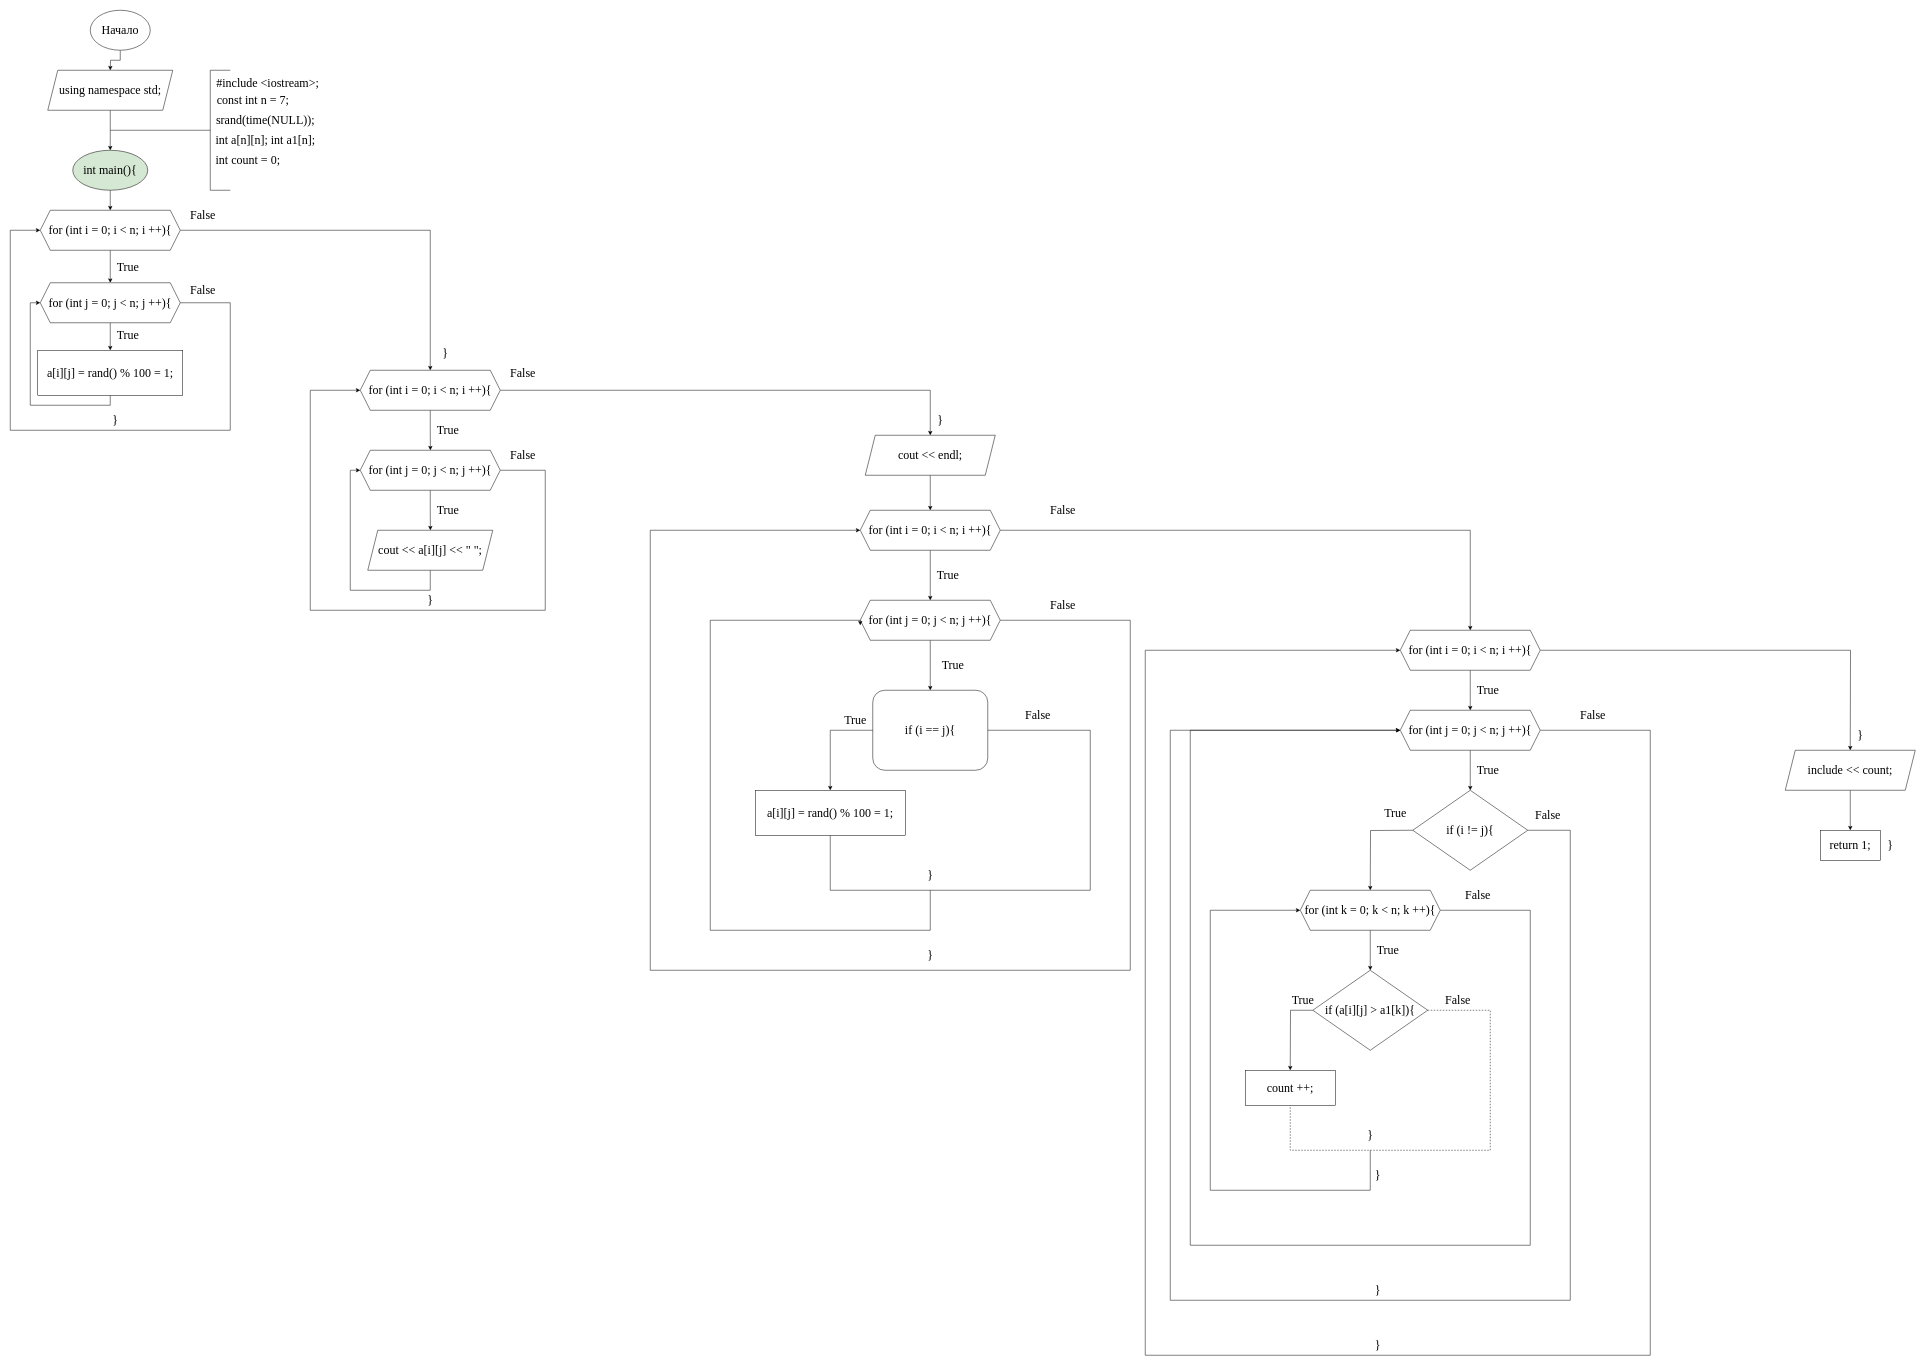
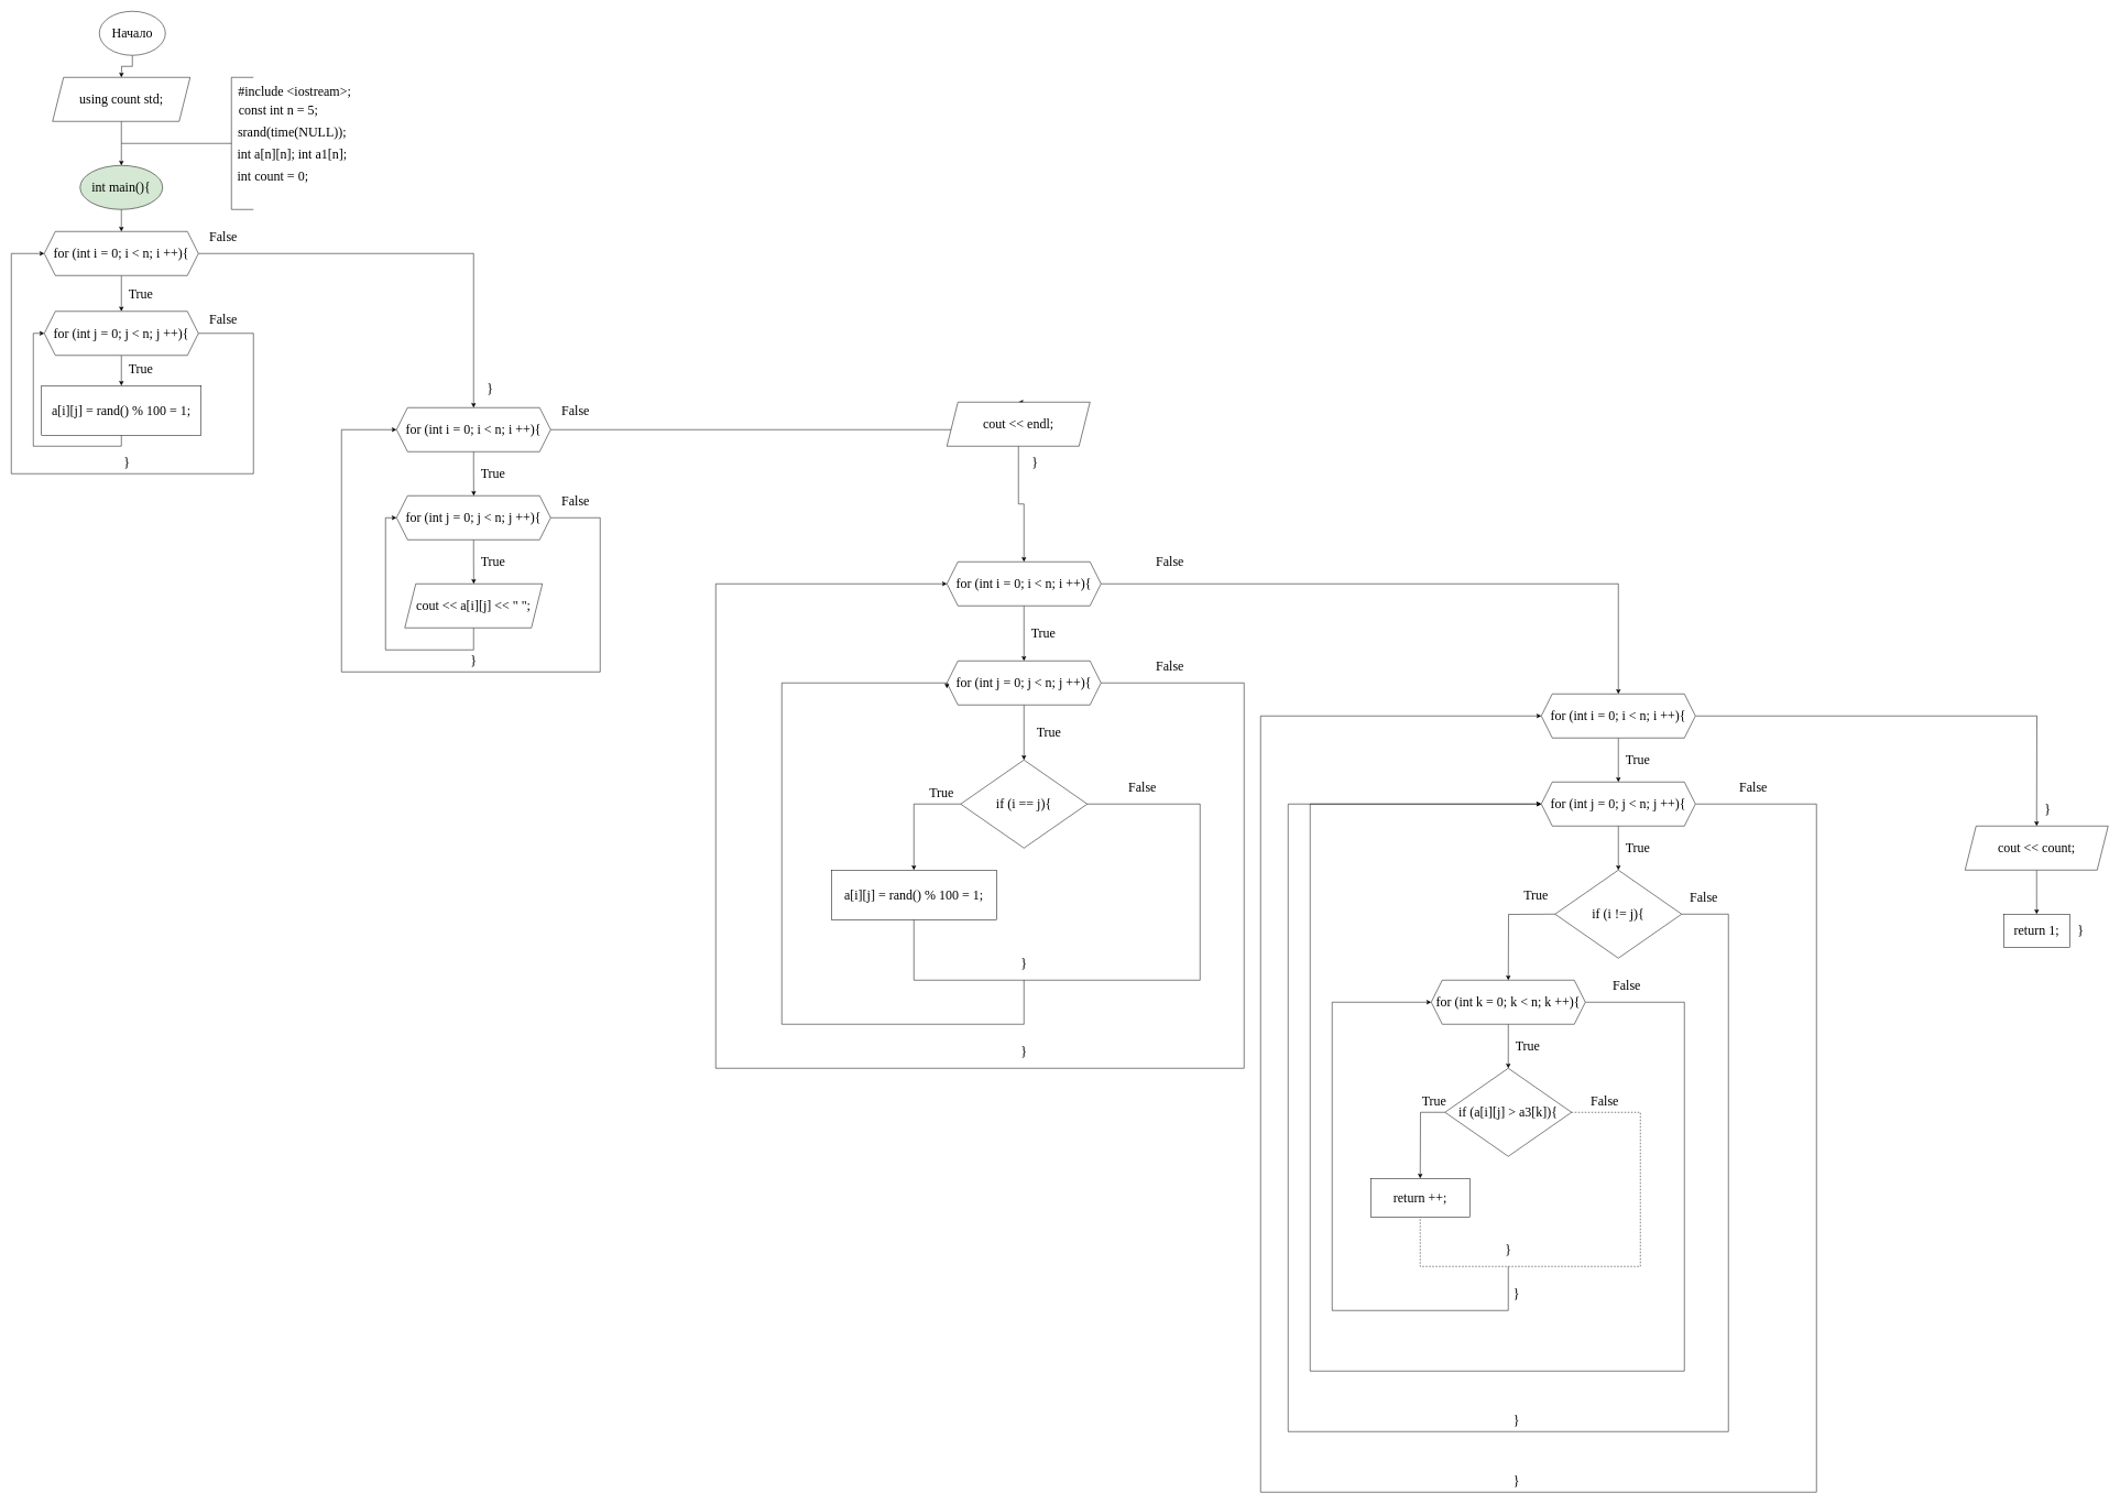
- <mxCell id="5" value="using namespace std;" style="shape=parallelogram;perimeter=parallelogramPerimeter;whiteSpace=wrap;html=1;fixedSize=1;strokeColor=default;align=center;verticalAlign=middle;fontFamily=Times New Roman;fontSize=24;fontColor=default;fillColor=default;" vertex="1" parent="1"><mxGeometry x="95" y="140" width="250" height="80" as="geometry" /></mxCell>
+ <mxCell id="5" value="using count std;" style="shape=parallelogram;perimeter=parallelogramPerimeter;whiteSpace=wrap;html=1;fixedSize=1;strokeColor=default;align=center;verticalAlign=middle;fontFamily=Times New Roman;fontSize=24;fontColor=default;fillColor=default;" vertex="1" parent="1"><mxGeometry x="95" y="140" width="250" height="80" as="geometry" /></mxCell>
- <mxCell id="13" value="const int n = 7;" style="text;html=1;align=center;verticalAlign=middle;resizable=0;points=[];autosize=1;strokeColor=none;fillColor=none;fontSize=24;fontFamily=Times New Roman;fontColor=default;" vertex="1" parent="1"><mxGeometry x="420" y="180" width="170" height="40" as="geometry" /></mxCell>
+ <mxCell id="13" value="const int n = 5;" style="text;html=1;align=center;verticalAlign=middle;resizable=0;points=[];autosize=1;strokeColor=none;fillColor=none;fontSize=24;fontFamily=Times New Roman;fontColor=default;" vertex="1" parent="1"><mxGeometry x="420" y="180" width="170" height="40" as="geometry" /></mxCell>
- <mxCell id="41" value="cout &amp;lt;&amp;lt; endl;" style="shape=parallelogram;perimeter=parallelogramPerimeter;whiteSpace=wrap;html=1;fixedSize=1;strokeColor=default;align=center;verticalAlign=middle;fontFamily=Times New Roman;fontSize=24;fontColor=default;fillColor=default;" vertex="1" parent="1"><mxGeometry x="1730" y="870" width="260" height="80" as="geometry" /></mxCell>
+ <mxCell id="41" value="cout &amp;lt;&amp;lt; endl;" style="shape=parallelogram;perimeter=parallelogramPerimeter;whiteSpace=wrap;html=1;fixedSize=1;strokeColor=default;align=center;verticalAlign=middle;fontFamily=Times New Roman;fontSize=24;fontColor=default;fillColor=default;" vertex="1" parent="1"><mxGeometry x="1720" y="730" width="260" height="80" as="geometry" /></mxCell>
- <mxCell id="56" value="if (i == j){" style="whiteSpace=wrap;html=1;strokeColor=default;align=center;verticalAlign=middle;fontFamily=Times New Roman;fontSize=24;fontColor=default;fillColor=default;rounded=1;" vertex="1" parent="1"><mxGeometry x="1745" y="1380" width="230" height="160" as="geometry" /></mxCell>
+ <mxCell id="56" value="if (i == j){" style="rhombus;whiteSpace=wrap;html=1;strokeColor=default;align=center;verticalAlign=middle;fontFamily=Times New Roman;fontSize=24;fontColor=default;fillColor=default;" vertex="1" parent="1"><mxGeometry x="1745" y="1380" width="230" height="160" as="geometry" /></mxCell>
- <mxCell id="97" value="include &amp;lt;&amp;lt; count;" style="shape=parallelogram;perimeter=parallelogramPerimeter;whiteSpace=wrap;html=1;fixedSize=1;strokeColor=default;align=center;verticalAlign=middle;fontFamily=Times New Roman;fontSize=24;fontColor=default;fillColor=default;" vertex="1" parent="1"><mxGeometry x="3570" y="1500" width="260" height="80" as="geometry" /></mxCell>
+ <mxCell id="97" value="cout &amp;lt;&amp;lt; count;" style="shape=parallelogram;perimeter=parallelogramPerimeter;whiteSpace=wrap;html=1;fixedSize=1;strokeColor=default;align=center;verticalAlign=middle;fontFamily=Times New Roman;fontSize=24;fontColor=default;fillColor=default;" vertex="1" parent="1"><mxGeometry x="3570" y="1500" width="260" height="80" as="geometry" /></mxCell>
- <mxCell id="83" value="if (a[i][j] &amp;gt; a1[k]){" style="rhombus;whiteSpace=wrap;html=1;strokeColor=default;align=center;verticalAlign=middle;fontFamily=Times New Roman;fontSize=24;fontColor=default;fillColor=default;" vertex="1" parent="1"><mxGeometry x="2625" y="1940" width="230" height="160" as="geometry" /></mxCell>
+ <mxCell id="83" value="if (a[i][j] &amp;gt; a3[k]){" style="rhombus;whiteSpace=wrap;html=1;strokeColor=default;align=center;verticalAlign=middle;fontFamily=Times New Roman;fontSize=24;fontColor=default;fillColor=default;" vertex="1" parent="1"><mxGeometry x="2625" y="1940" width="230" height="160" as="geometry" /></mxCell>
- <mxCell id="85" value="count ++;" style="rounded=0;whiteSpace=wrap;html=1;strokeColor=default;align=center;verticalAlign=middle;fontFamily=Times New Roman;fontSize=24;fontColor=default;fillColor=default;" vertex="1" parent="1"><mxGeometry x="2490" y="2140" width="180" height="70" as="geometry" /></mxCell>
+ <mxCell id="85" value="return ++;" style="rounded=0;whiteSpace=wrap;html=1;strokeColor=default;align=center;verticalAlign=middle;fontFamily=Times New Roman;fontSize=24;fontColor=default;fillColor=default;" vertex="1" parent="1"><mxGeometry x="2490" y="2140" width="180" height="70" as="geometry" /></mxCell>
